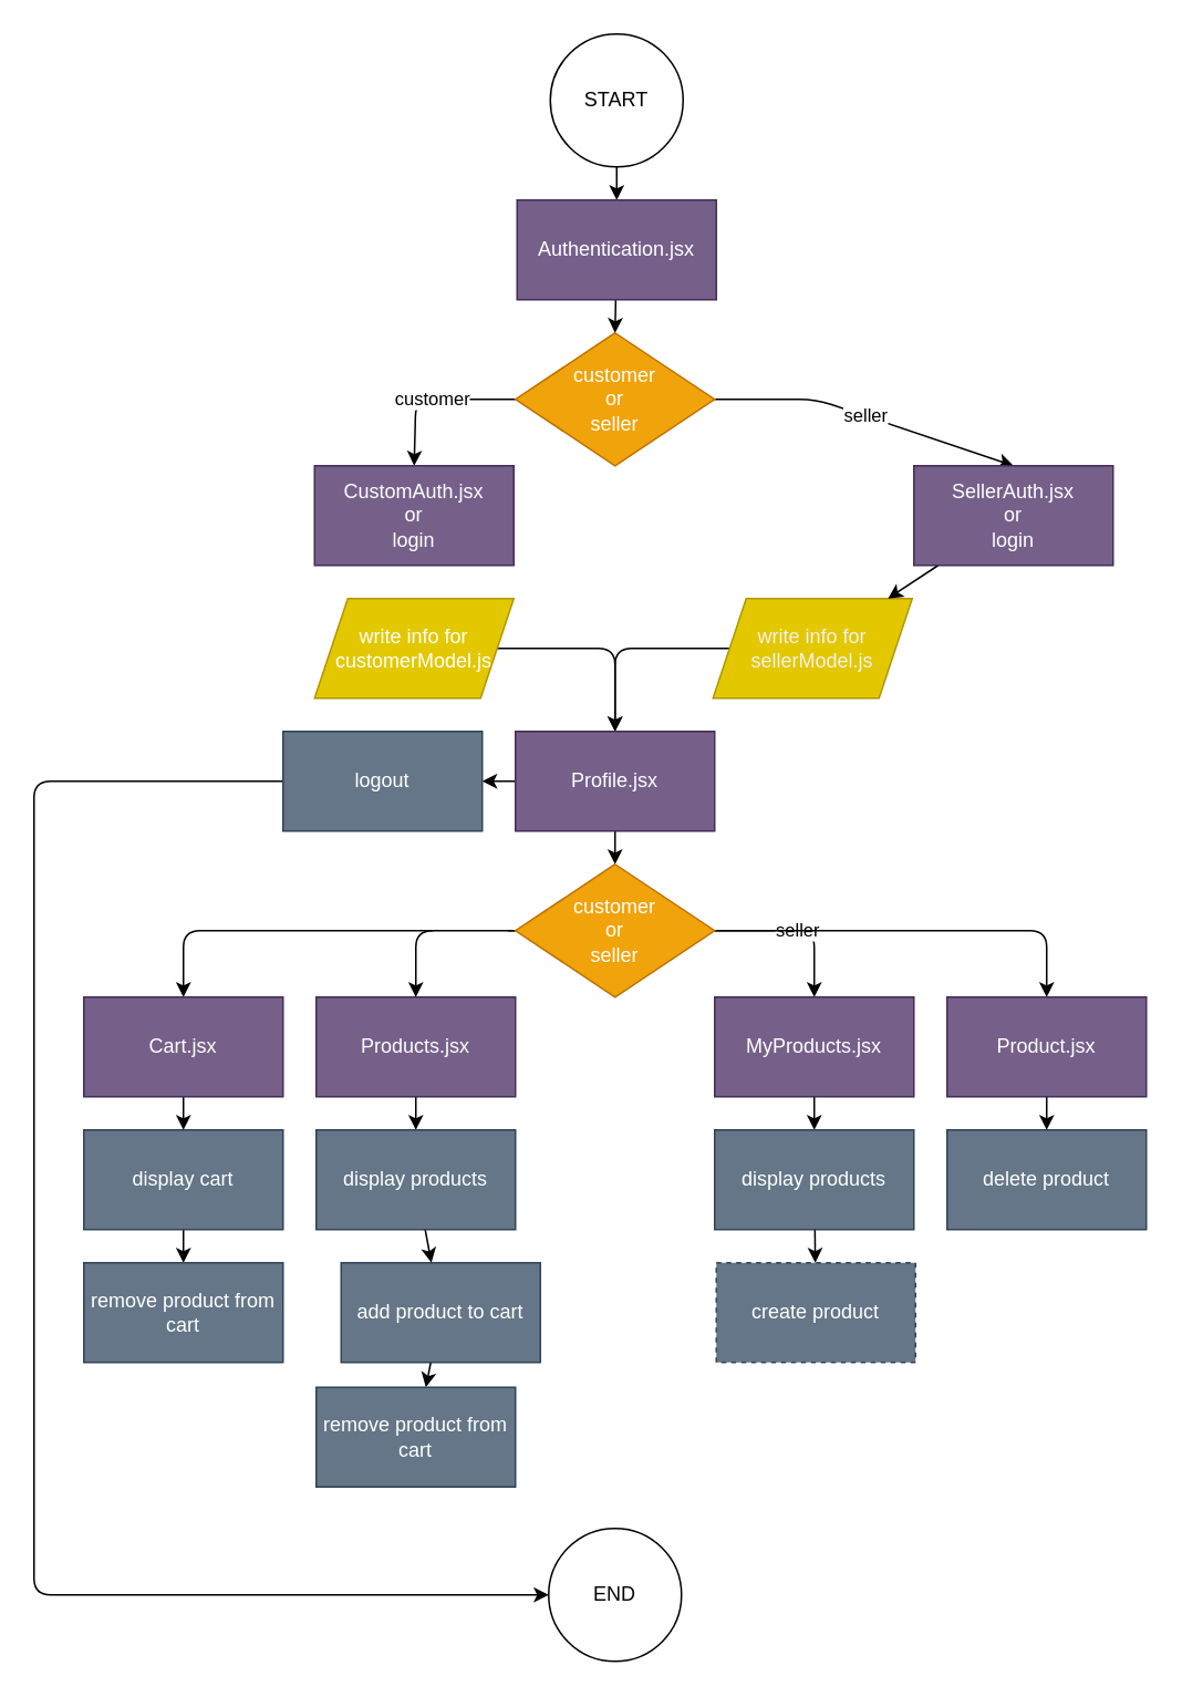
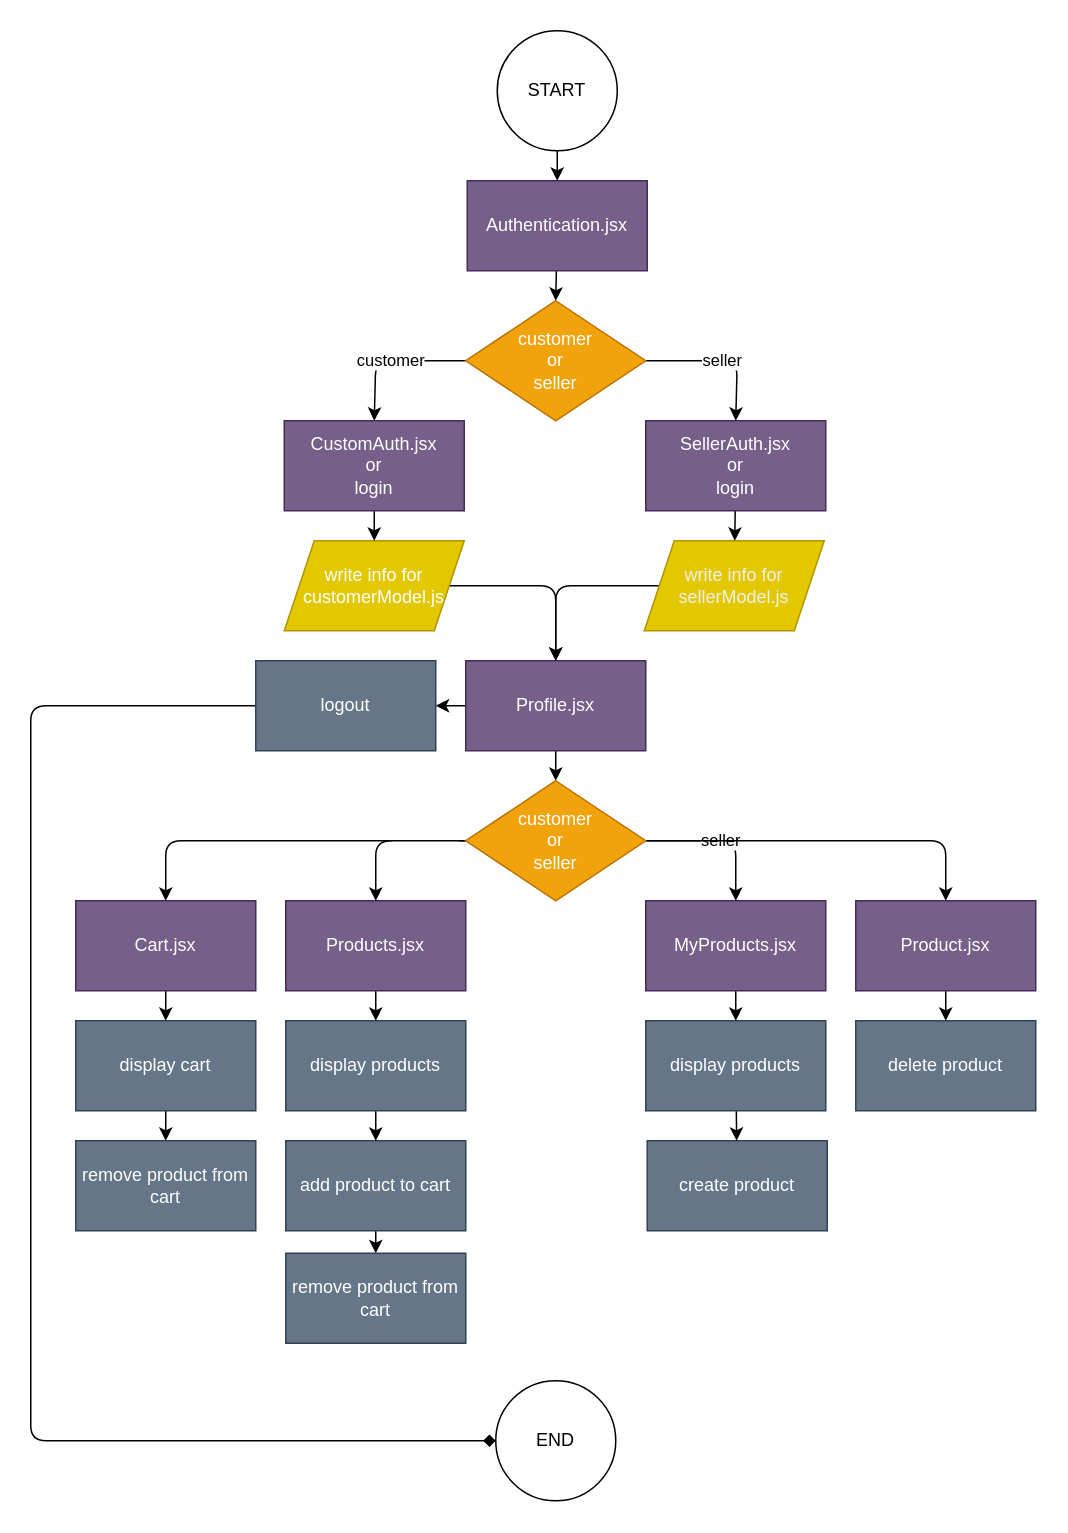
- <mxCell id="45" value="SellerAuth.jsx&lt;br&gt;or&lt;br&gt;login" style="rounded=0;whiteSpace=wrap;html=1;fillColor=#76608a;fontColor=#ffffff;strokeColor=#432D57;" parent="1" vertex="1"><mxGeometry x="550" y="280" width="120" height="60" as="geometry" /></mxCell>
+ <mxCell id="45" value="SellerAuth.jsx&lt;br&gt;or&lt;br&gt;login" style="rounded=0;whiteSpace=wrap;html=1;fillColor=#76608a;fontColor=#ffffff;strokeColor=#432D57;" parent="1" vertex="1"><mxGeometry x="430" y="280" width="120" height="60" as="geometry" /></mxCell>
+ <mxCell id="42" style="edgeStyle=none;html=1;entryX=0.5;entryY=0;entryDx=0;entryDy=0;" parent="1" source="43" target="6" edge="1"><mxGeometry relative="1" as="geometry" /></mxCell>
- <mxCell id="23" value="add product to cart" style="rounded=0;whiteSpace=wrap;html=1;fillColor=#647687;fontColor=#ffffff;strokeColor=#314354;" parent="1" vertex="1"><mxGeometry x="205" y="760" width="120" height="60" as="geometry" /></mxCell>
+ <mxCell id="23" value="add product to cart" style="rounded=0;whiteSpace=wrap;html=1;fillColor=#647687;fontColor=#ffffff;strokeColor=#314354;" parent="1" vertex="1"><mxGeometry x="190" y="760" width="120" height="60" as="geometry" /></mxCell>
- <mxCell id="24" value="create product" style="rounded=0;whiteSpace=wrap;html=1;fillColor=#647687;fontColor=#ffffff;strokeColor=#314354;dashed=1;" parent="1" vertex="1"><mxGeometry x="431" y="760" width="120" height="60" as="geometry" /></mxCell>
+ <mxCell id="24" value="create product" style="rounded=0;whiteSpace=wrap;html=1;fillColor=#647687;fontColor=#ffffff;strokeColor=#314354;" parent="1" vertex="1"><mxGeometry x="431" y="760" width="120" height="60" as="geometry" /></mxCell>
- <mxCell id="35" style="edgeStyle=none;html=1;entryX=0;entryY=0.5;entryDx=0;entryDy=0;exitX=0;exitY=0.5;exitDx=0;exitDy=0;" parent="1" source="38" target="39" edge="1"><mxGeometry relative="1" as="geometry"><Array as="points"><mxPoint x="20" y="470" /><mxPoint x="20" y="960" /></Array></mxGeometry></mxCell>
+ <mxCell id="35" style="edgeStyle=none;html=1;entryX=0;entryY=0.5;entryDx=0;entryDy=0;exitX=0;exitY=0.5;exitDx=0;exitDy=0;endArrow=diamond;" parent="1" source="38" target="39" edge="1"><mxGeometry relative="1" as="geometry"><Array as="points"><mxPoint x="20" y="470" /><mxPoint x="20" y="960" /></Array></mxGeometry></mxCell>
